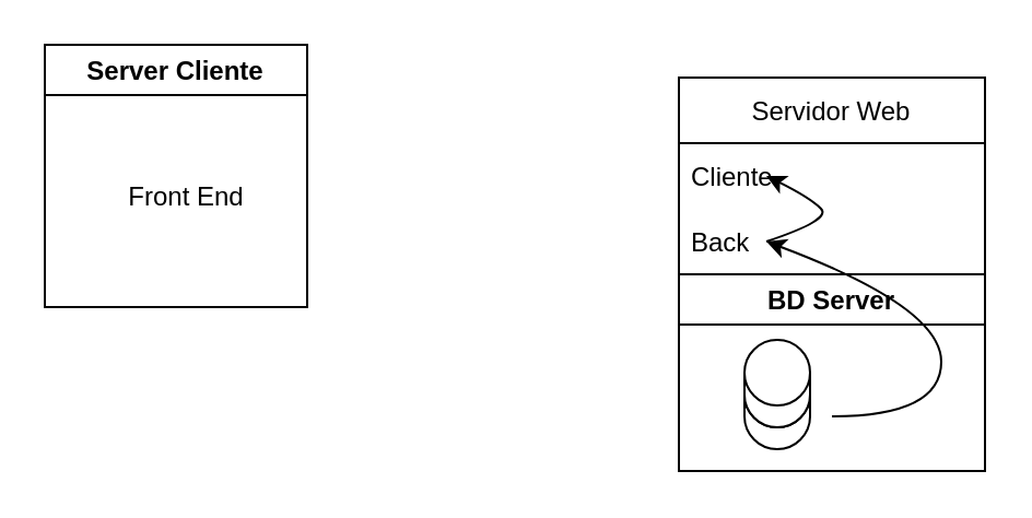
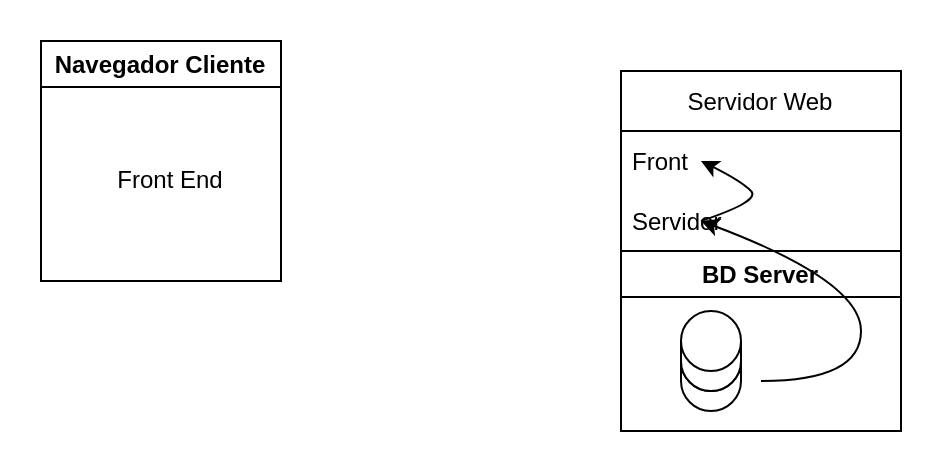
- <mxCell id="2" value="Server Cliente" style="swimlane;" vertex="1" parent="1"><mxGeometry x="20" y="20" width="120" height="120" as="geometry" /></mxCell>
+ <mxCell id="2" value="Navegador Cliente" style="swimlane;" vertex="1" parent="1"><mxGeometry x="20" y="20" width="120" height="120" as="geometry" /></mxCell>
- <mxCell id="5" value="Cliente" style="text;strokeColor=none;fillColor=none;align=left;verticalAlign=middle;spacingLeft=4;spacingRight=4;overflow=hidden;points=[[0,0.5],[1,0.5]];portConstraint=eastwest;rotatable=0;" vertex="1" parent="4"><mxGeometry y="30" width="140" height="30" as="geometry" /></mxCell>
+ <mxCell id="5" value="Front" style="text;strokeColor=none;fillColor=none;align=left;verticalAlign=middle;spacingLeft=4;spacingRight=4;overflow=hidden;points=[[0,0.5],[1,0.5]];portConstraint=eastwest;rotatable=0;" vertex="1" parent="4"><mxGeometry y="30" width="140" height="30" as="geometry" /></mxCell>
- <mxCell id="7" value="Back" style="text;strokeColor=none;fillColor=none;align=left;verticalAlign=middle;spacingLeft=4;spacingRight=4;overflow=hidden;points=[[0,0.5],[1,0.5]];portConstraint=eastwest;rotatable=0;" vertex="1" parent="4"><mxGeometry y="60" width="140" height="30" as="geometry" /></mxCell>
+ <mxCell id="7" value="Servidor" style="text;strokeColor=none;fillColor=none;align=left;verticalAlign=middle;spacingLeft=4;spacingRight=4;overflow=hidden;points=[[0,0.5],[1,0.5]];portConstraint=eastwest;rotatable=0;" vertex="1" parent="4"><mxGeometry y="60" width="140" height="30" as="geometry" /></mxCell>
